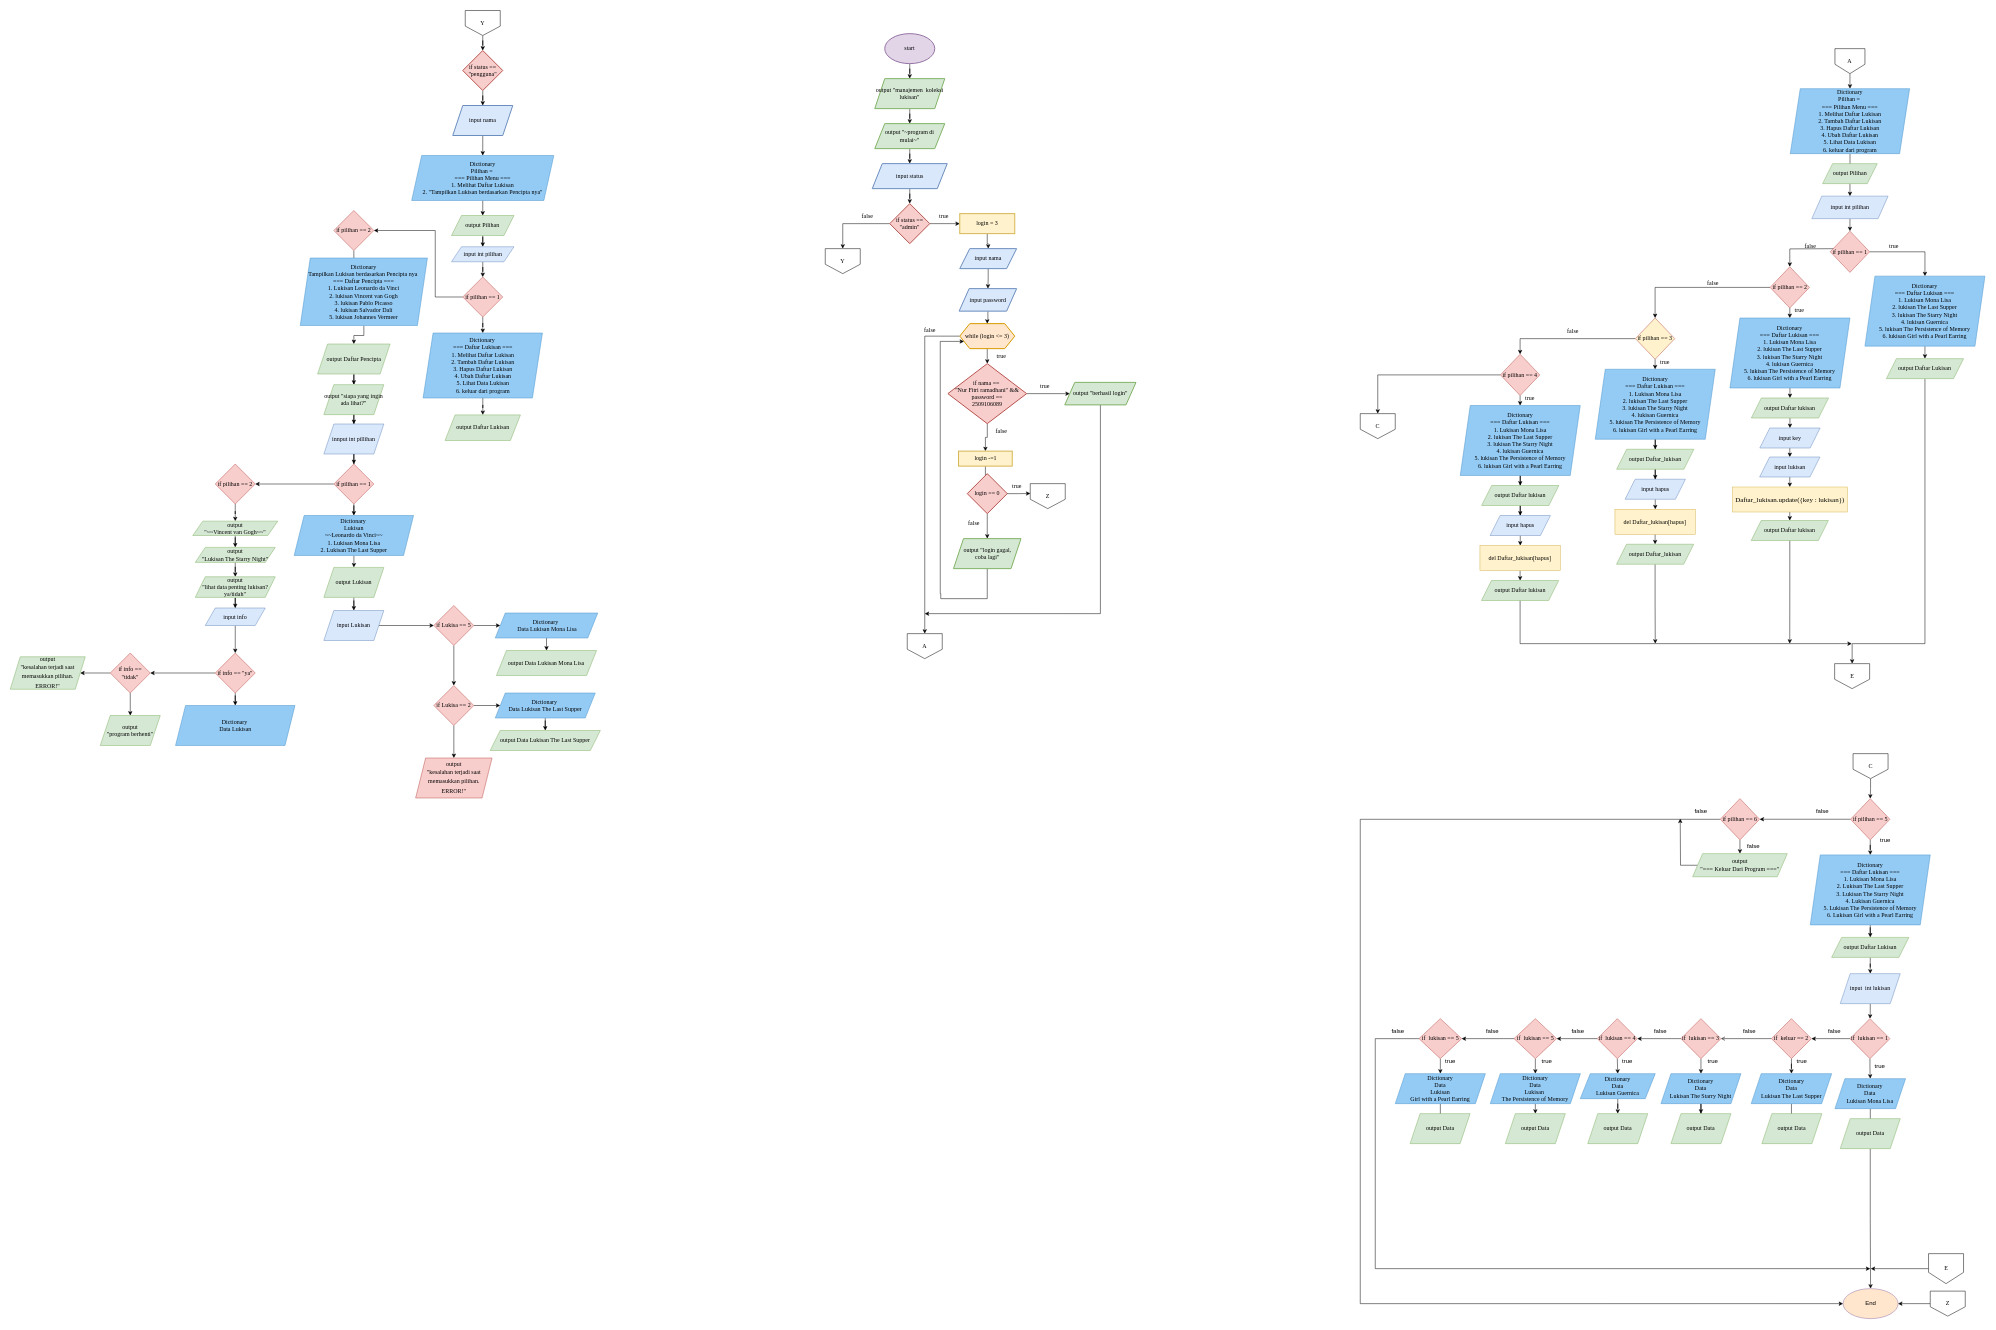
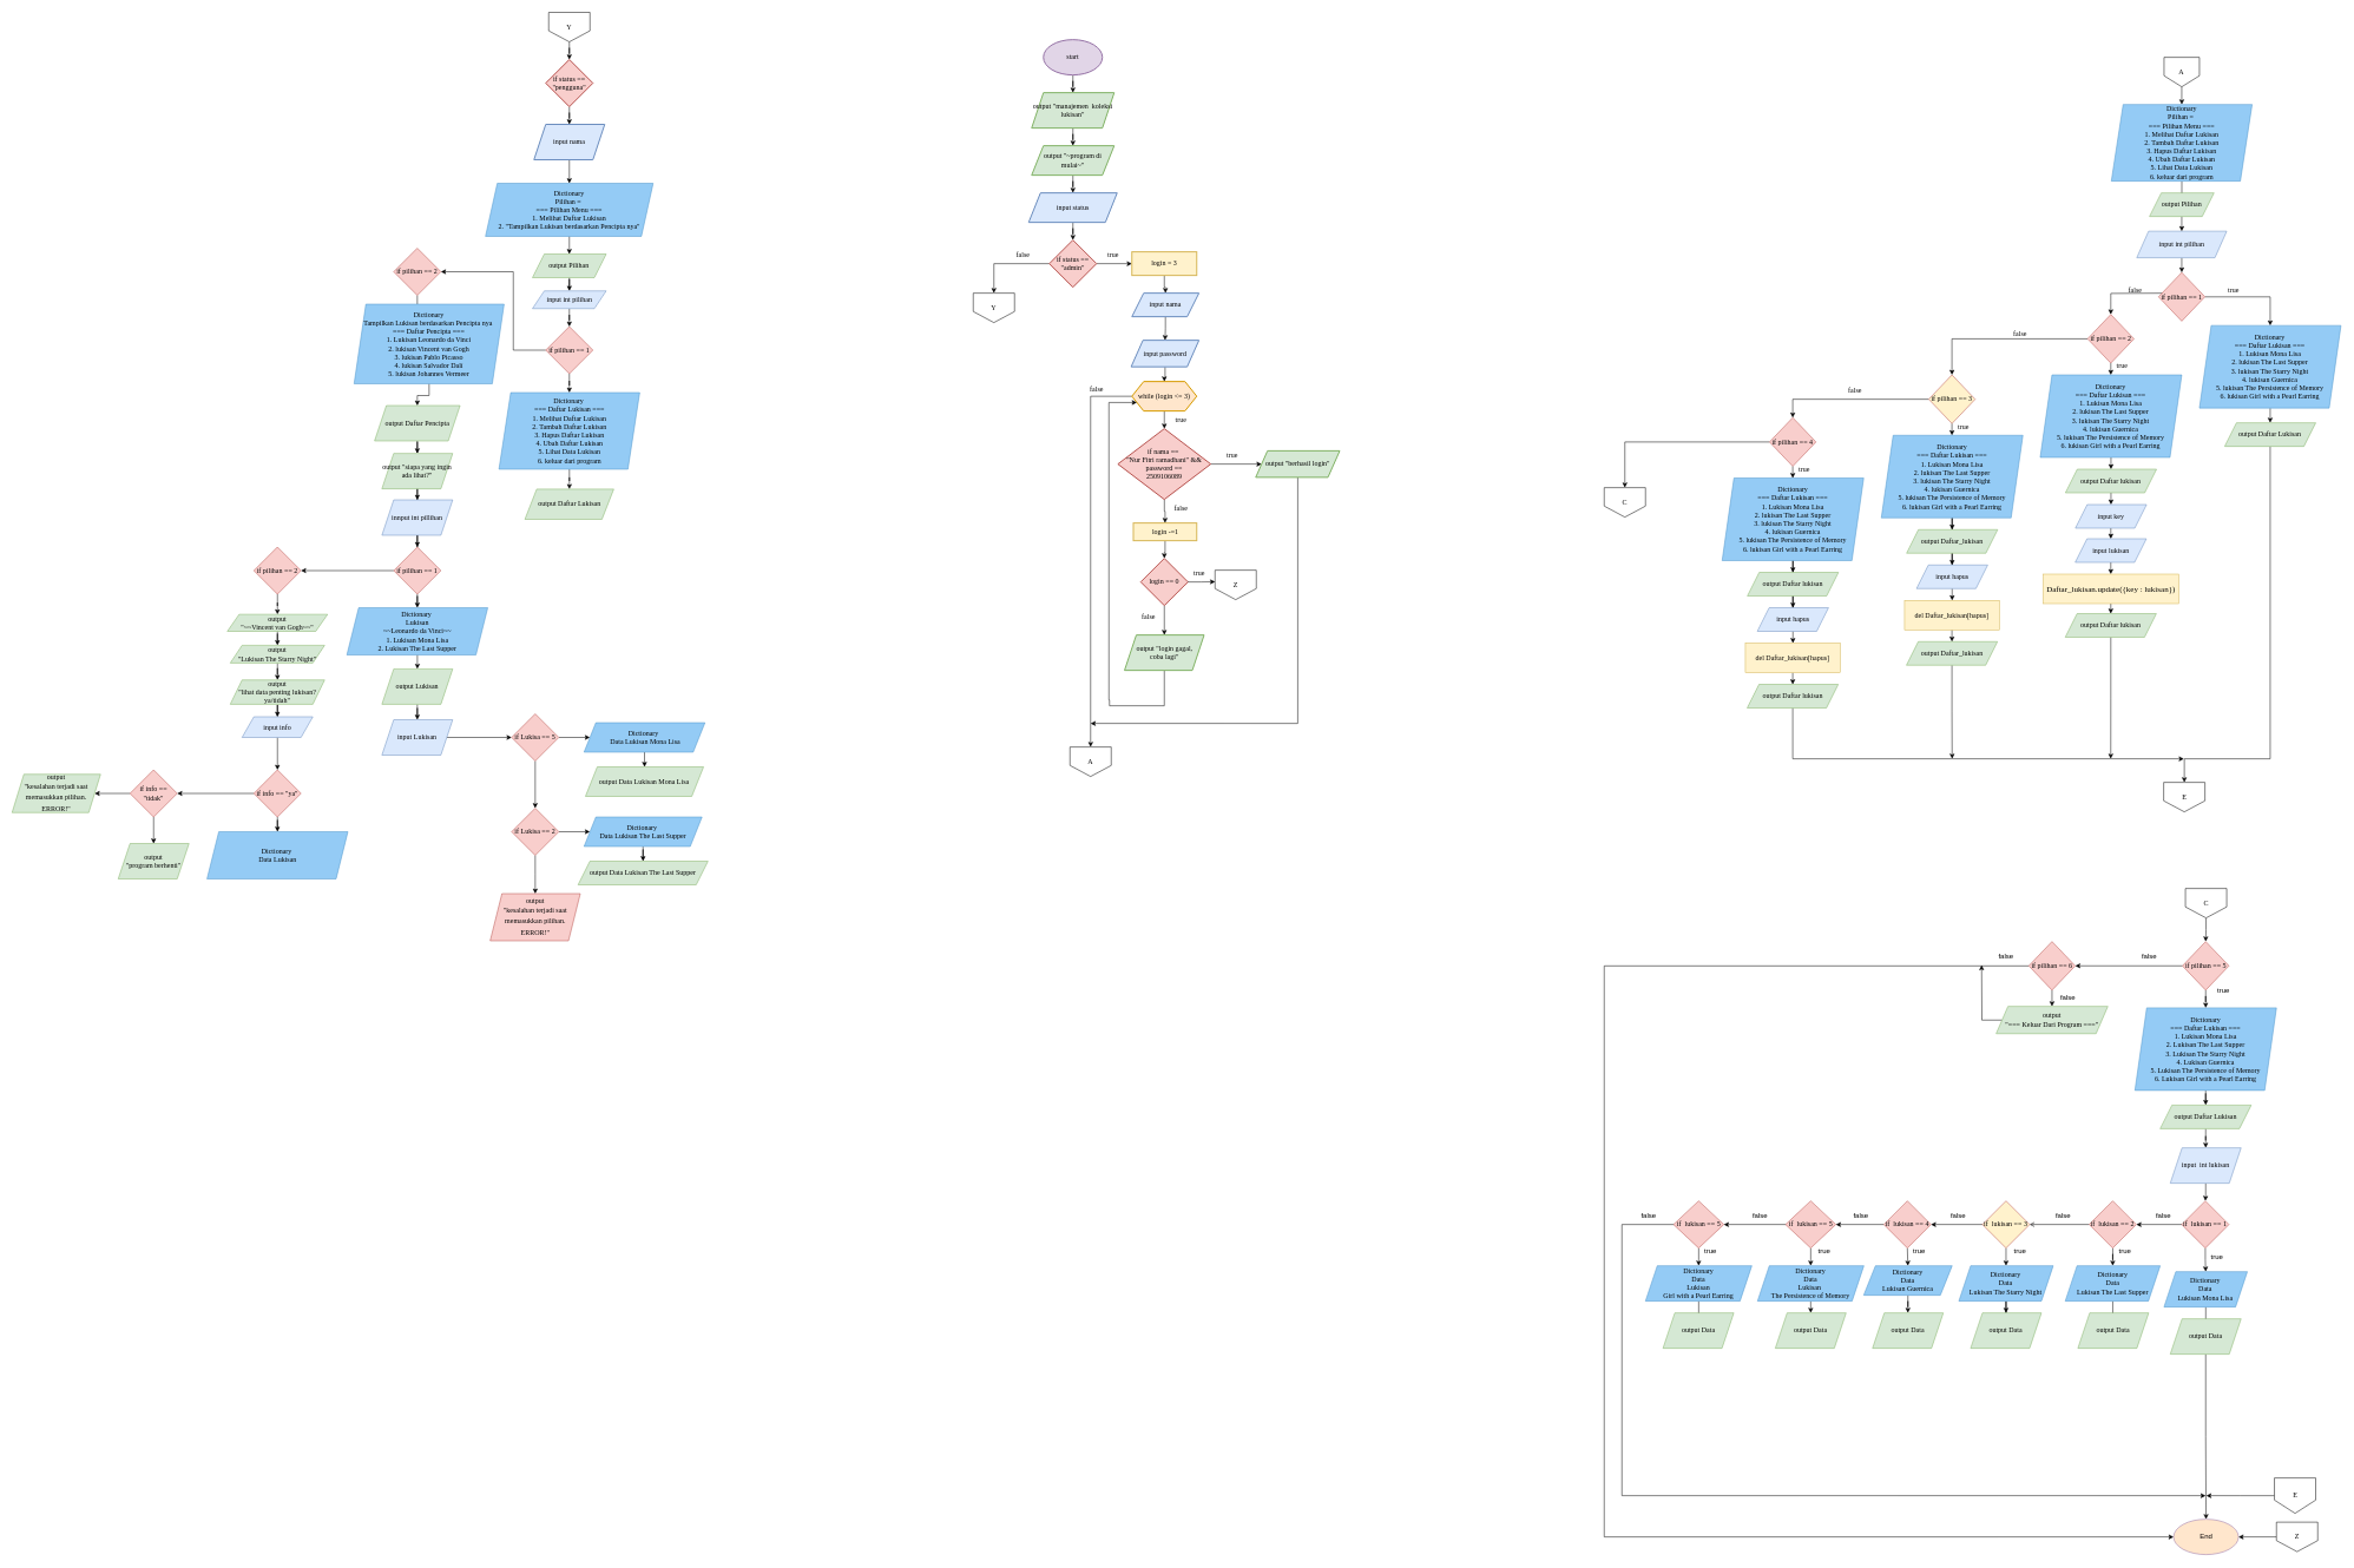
- <mxCell id="26" value="login -=1" style="whiteSpace=wrap;html=1;fillColor=#fff2cc;strokeColor=#d6b656;strokeWidth=2;fontFamily=Times New Roman;fontSize=12;" vertex="1" parent="1"><mxGeometry x="1916.5" y="901.25" width="107.5" height="30" as="geometry" /></mxCell>
+ <mxCell id="26" value="login -=1" style="whiteSpace=wrap;html=1;fillColor=#fff2cc;strokeColor=#d6b656;strokeWidth=2;fontFamily=Times New Roman;fontSize=12;" vertex="1" parent="1"><mxGeometry x="1921.5" y="886.25" width="107.5" height="30" as="geometry" /></mxCell>
- <mxCell id="135" value="if&amp;nbsp; lukisan == 3" style="rhombus;whiteSpace=wrap;html=1;fontFamily=Times New Roman;fillColor=#f8cecc;strokeColor=#b85450;" vertex="1" parent="1"><mxGeometry x="3361.425" y="2036.25" width="80" height="80" as="geometry" /></mxCell>
+ <mxCell id="135" value="if&amp;nbsp; lukisan == 3" style="rhombus;whiteSpace=wrap;html=1;fontFamily=Times New Roman;fillColor=#fff2cc;strokeColor=#b85450;" vertex="1" parent="1"><mxGeometry x="3361.425" y="2036.25" width="80" height="80" as="geometry" /></mxCell>
- <mxCell id="129" value="if&amp;nbsp; keluar == 2" style="rhombus;whiteSpace=wrap;html=1;fontFamily=Times New Roman;fillColor=#f8cecc;strokeColor=#b85450;" vertex="1" parent="1"><mxGeometry x="3542.355" y="2036.25" width="80" height="80" as="geometry" /></mxCell>
+ <mxCell id="129" value="if&amp;nbsp; lukisan == 2" style="rhombus;whiteSpace=wrap;html=1;fontFamily=Times New Roman;fillColor=#f8cecc;strokeColor=#b85450;" vertex="1" parent="1"><mxGeometry x="3542.355" y="2036.25" width="80" height="80" as="geometry" /></mxCell>
